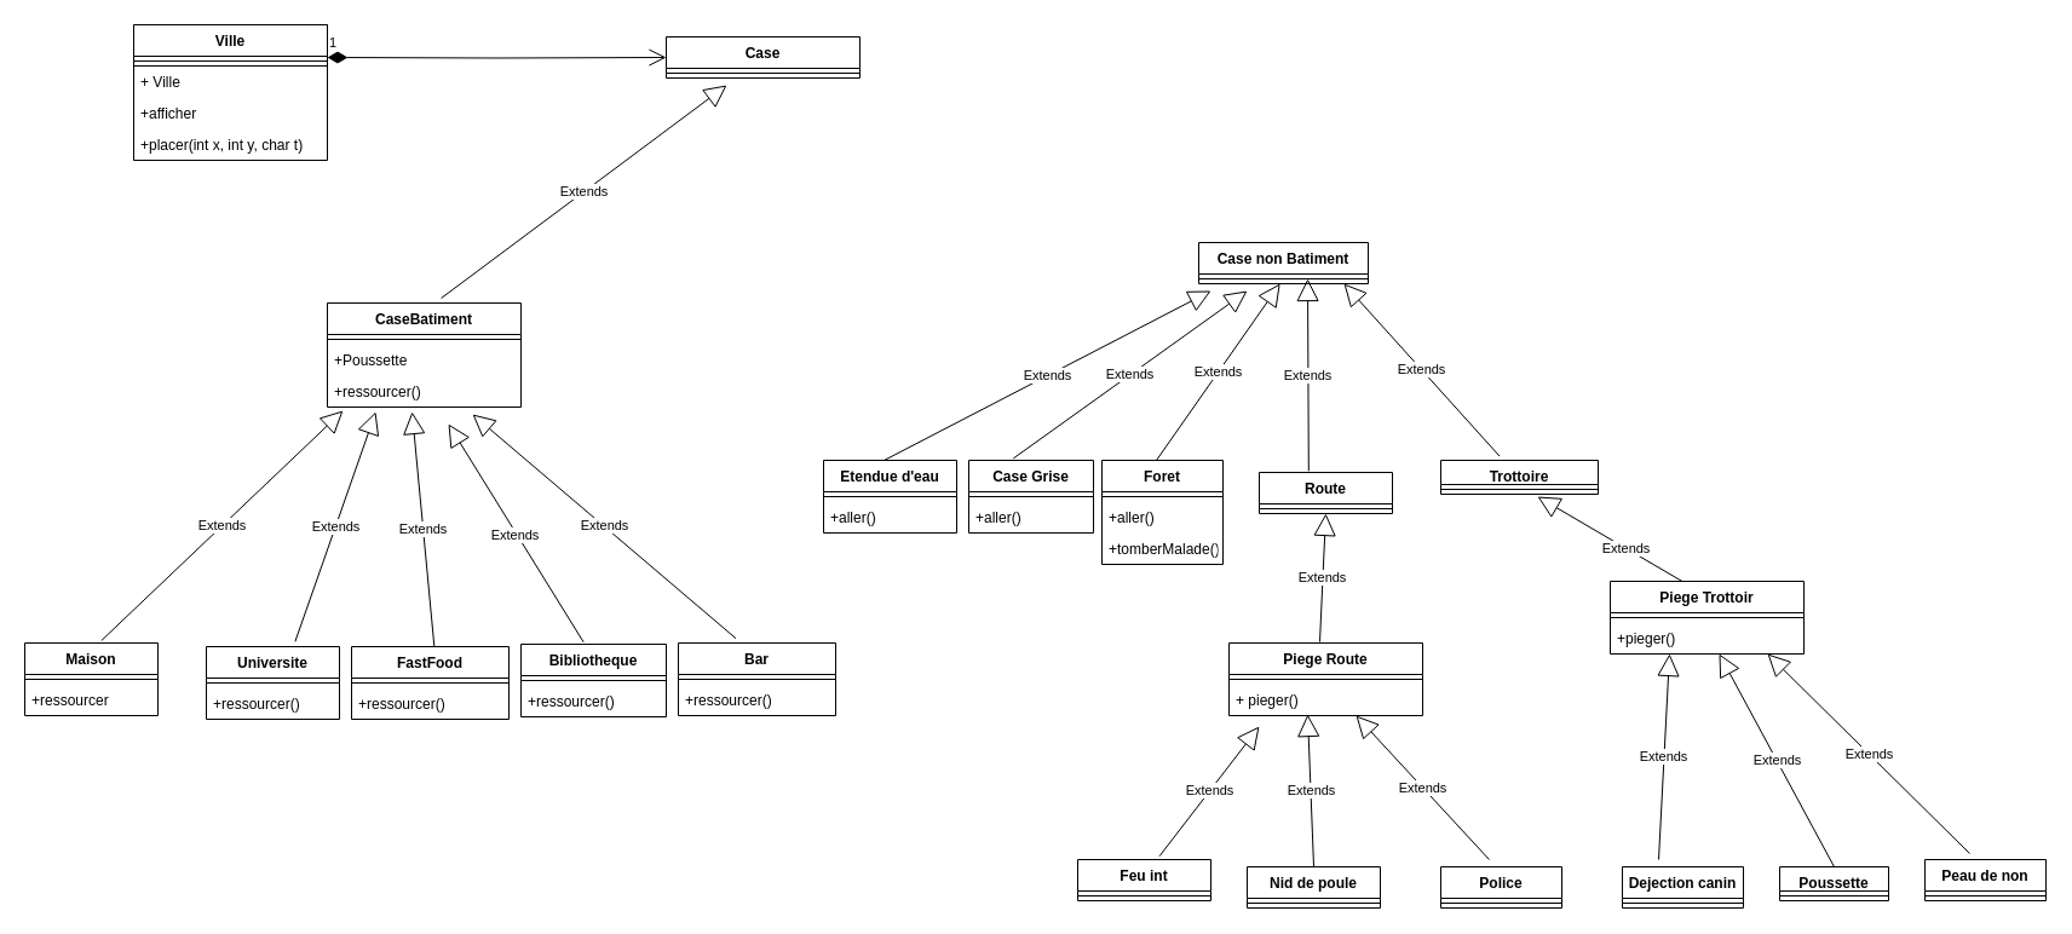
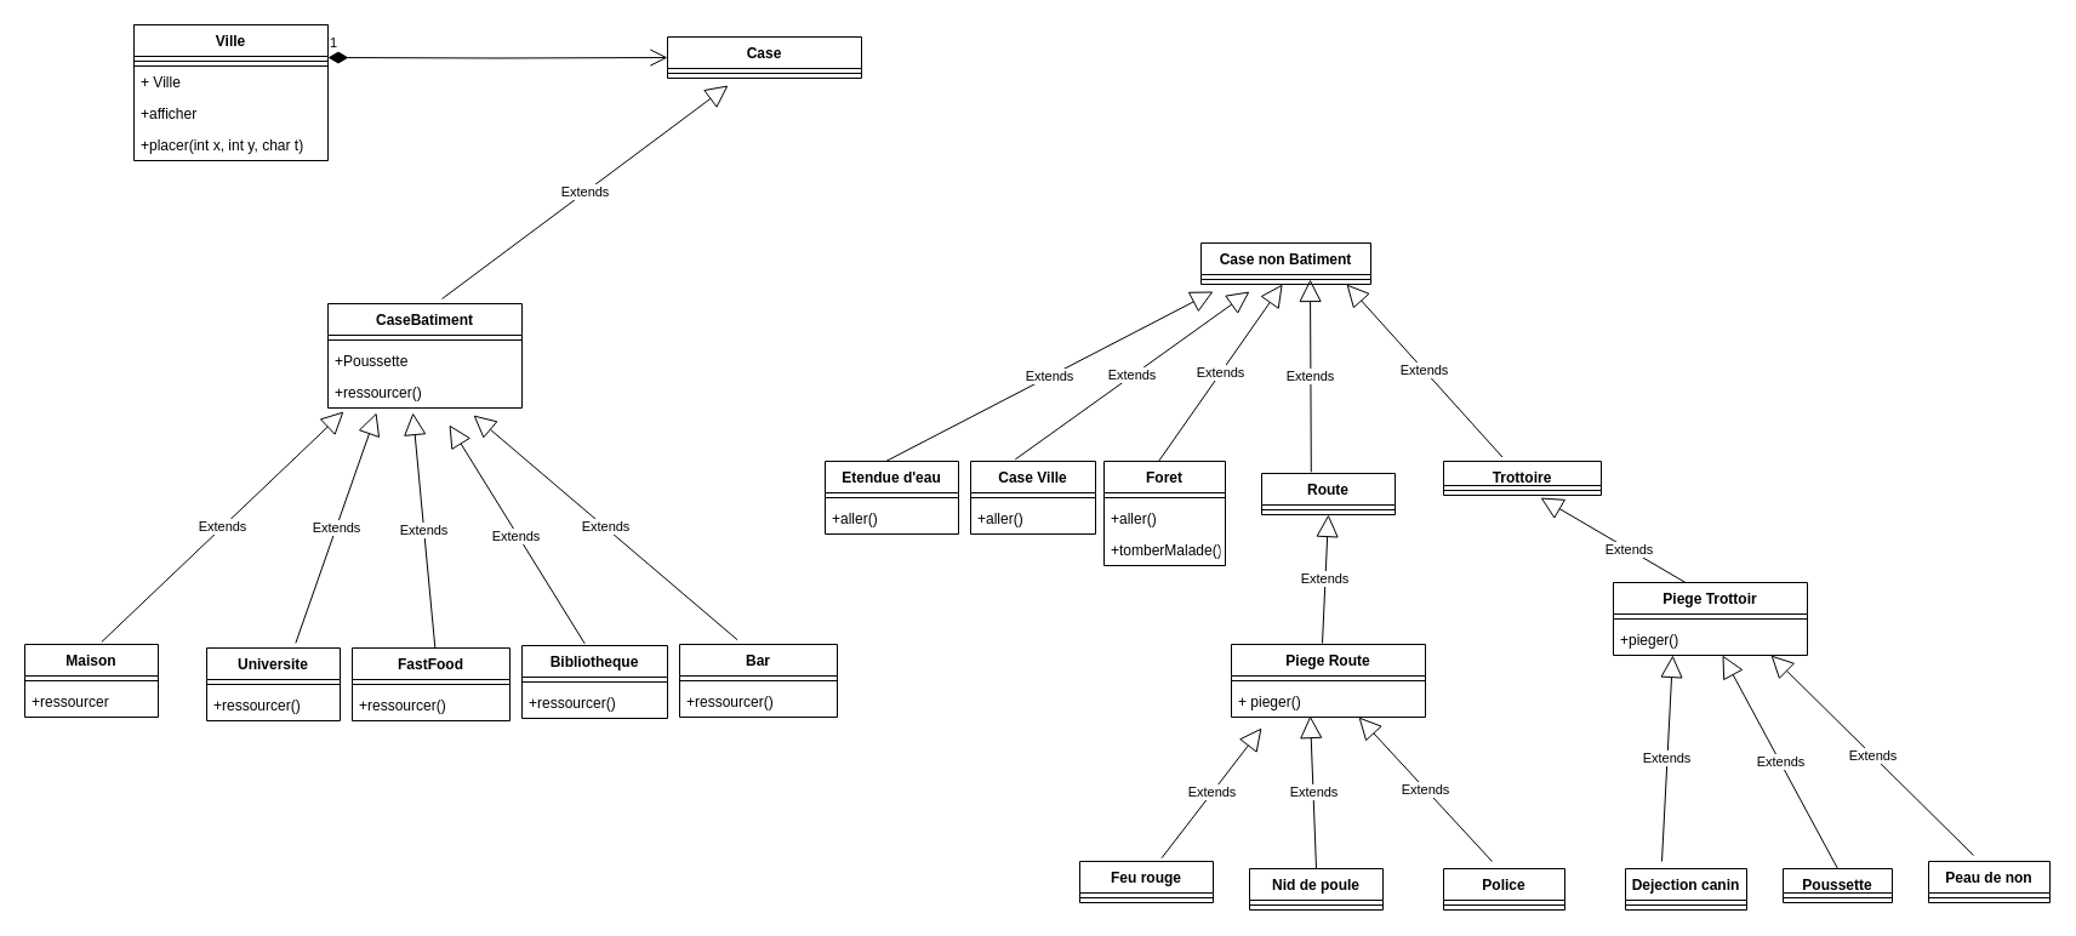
- <mxCell id="78" value="Case Grise&#10;" style="swimlane;fontStyle=1;align=center;verticalAlign=top;childLayout=stackLayout;horizontal=1;startSize=26;horizontalStack=0;resizeParent=1;resizeParentMax=0;resizeLast=0;collapsible=1;marginBottom=0;" vertex="1" parent="1"><mxGeometry x="800" y="380" width="103" height="60" as="geometry" /></mxCell>
+ <mxCell id="78" value="Case Ville&#10;" style="swimlane;fontStyle=1;align=center;verticalAlign=top;childLayout=stackLayout;horizontal=1;startSize=26;horizontalStack=0;resizeParent=1;resizeParentMax=0;resizeLast=0;collapsible=1;marginBottom=0;" vertex="1" parent="1"><mxGeometry x="800" y="380" width="103" height="60" as="geometry" /></mxCell>
- <mxCell id="15" value="Feu int&#10;" style="swimlane;fontStyle=1;align=center;verticalAlign=top;childLayout=stackLayout;horizontal=1;startSize=26;horizontalStack=0;resizeParent=1;resizeParentMax=0;resizeLast=0;collapsible=1;marginBottom=0;rounded=0;sketch=0;" parent="1" vertex="1"><mxGeometry x="890" y="710" width="110" height="34" as="geometry" /></mxCell>
+ <mxCell id="15" value="Feu rouge&#10;" style="swimlane;fontStyle=1;align=center;verticalAlign=top;childLayout=stackLayout;horizontal=1;startSize=26;horizontalStack=0;resizeParent=1;resizeParentMax=0;resizeLast=0;collapsible=1;marginBottom=0;rounded=0;sketch=0;" parent="1" vertex="1"><mxGeometry x="890" y="710" width="110" height="34" as="geometry" /></mxCell>
